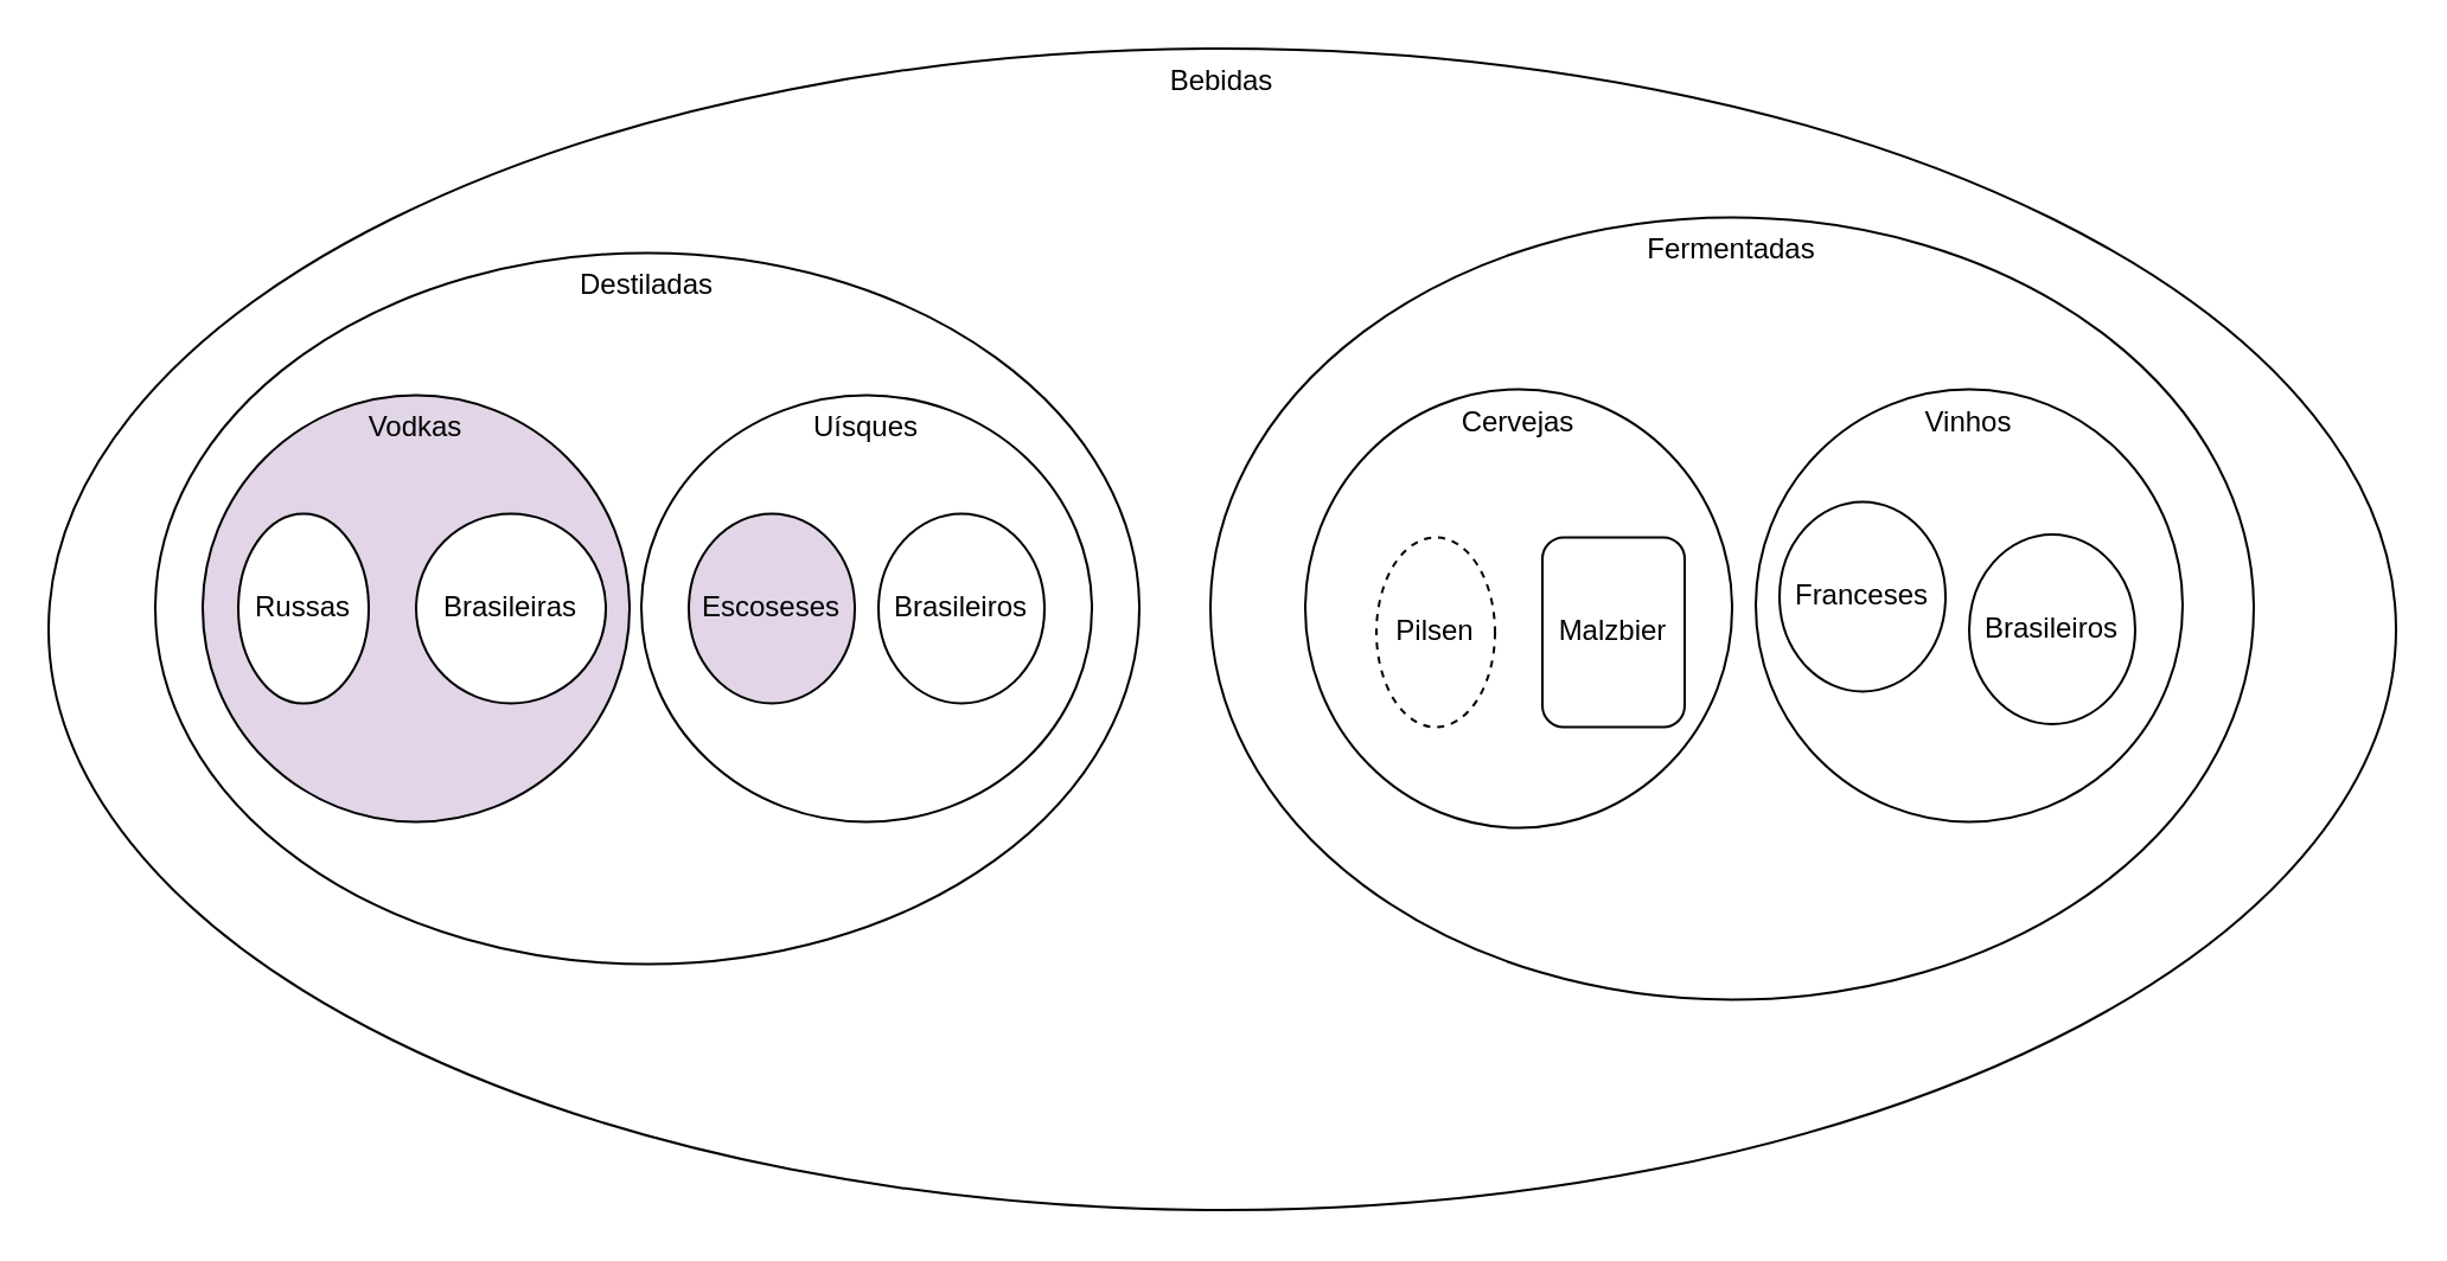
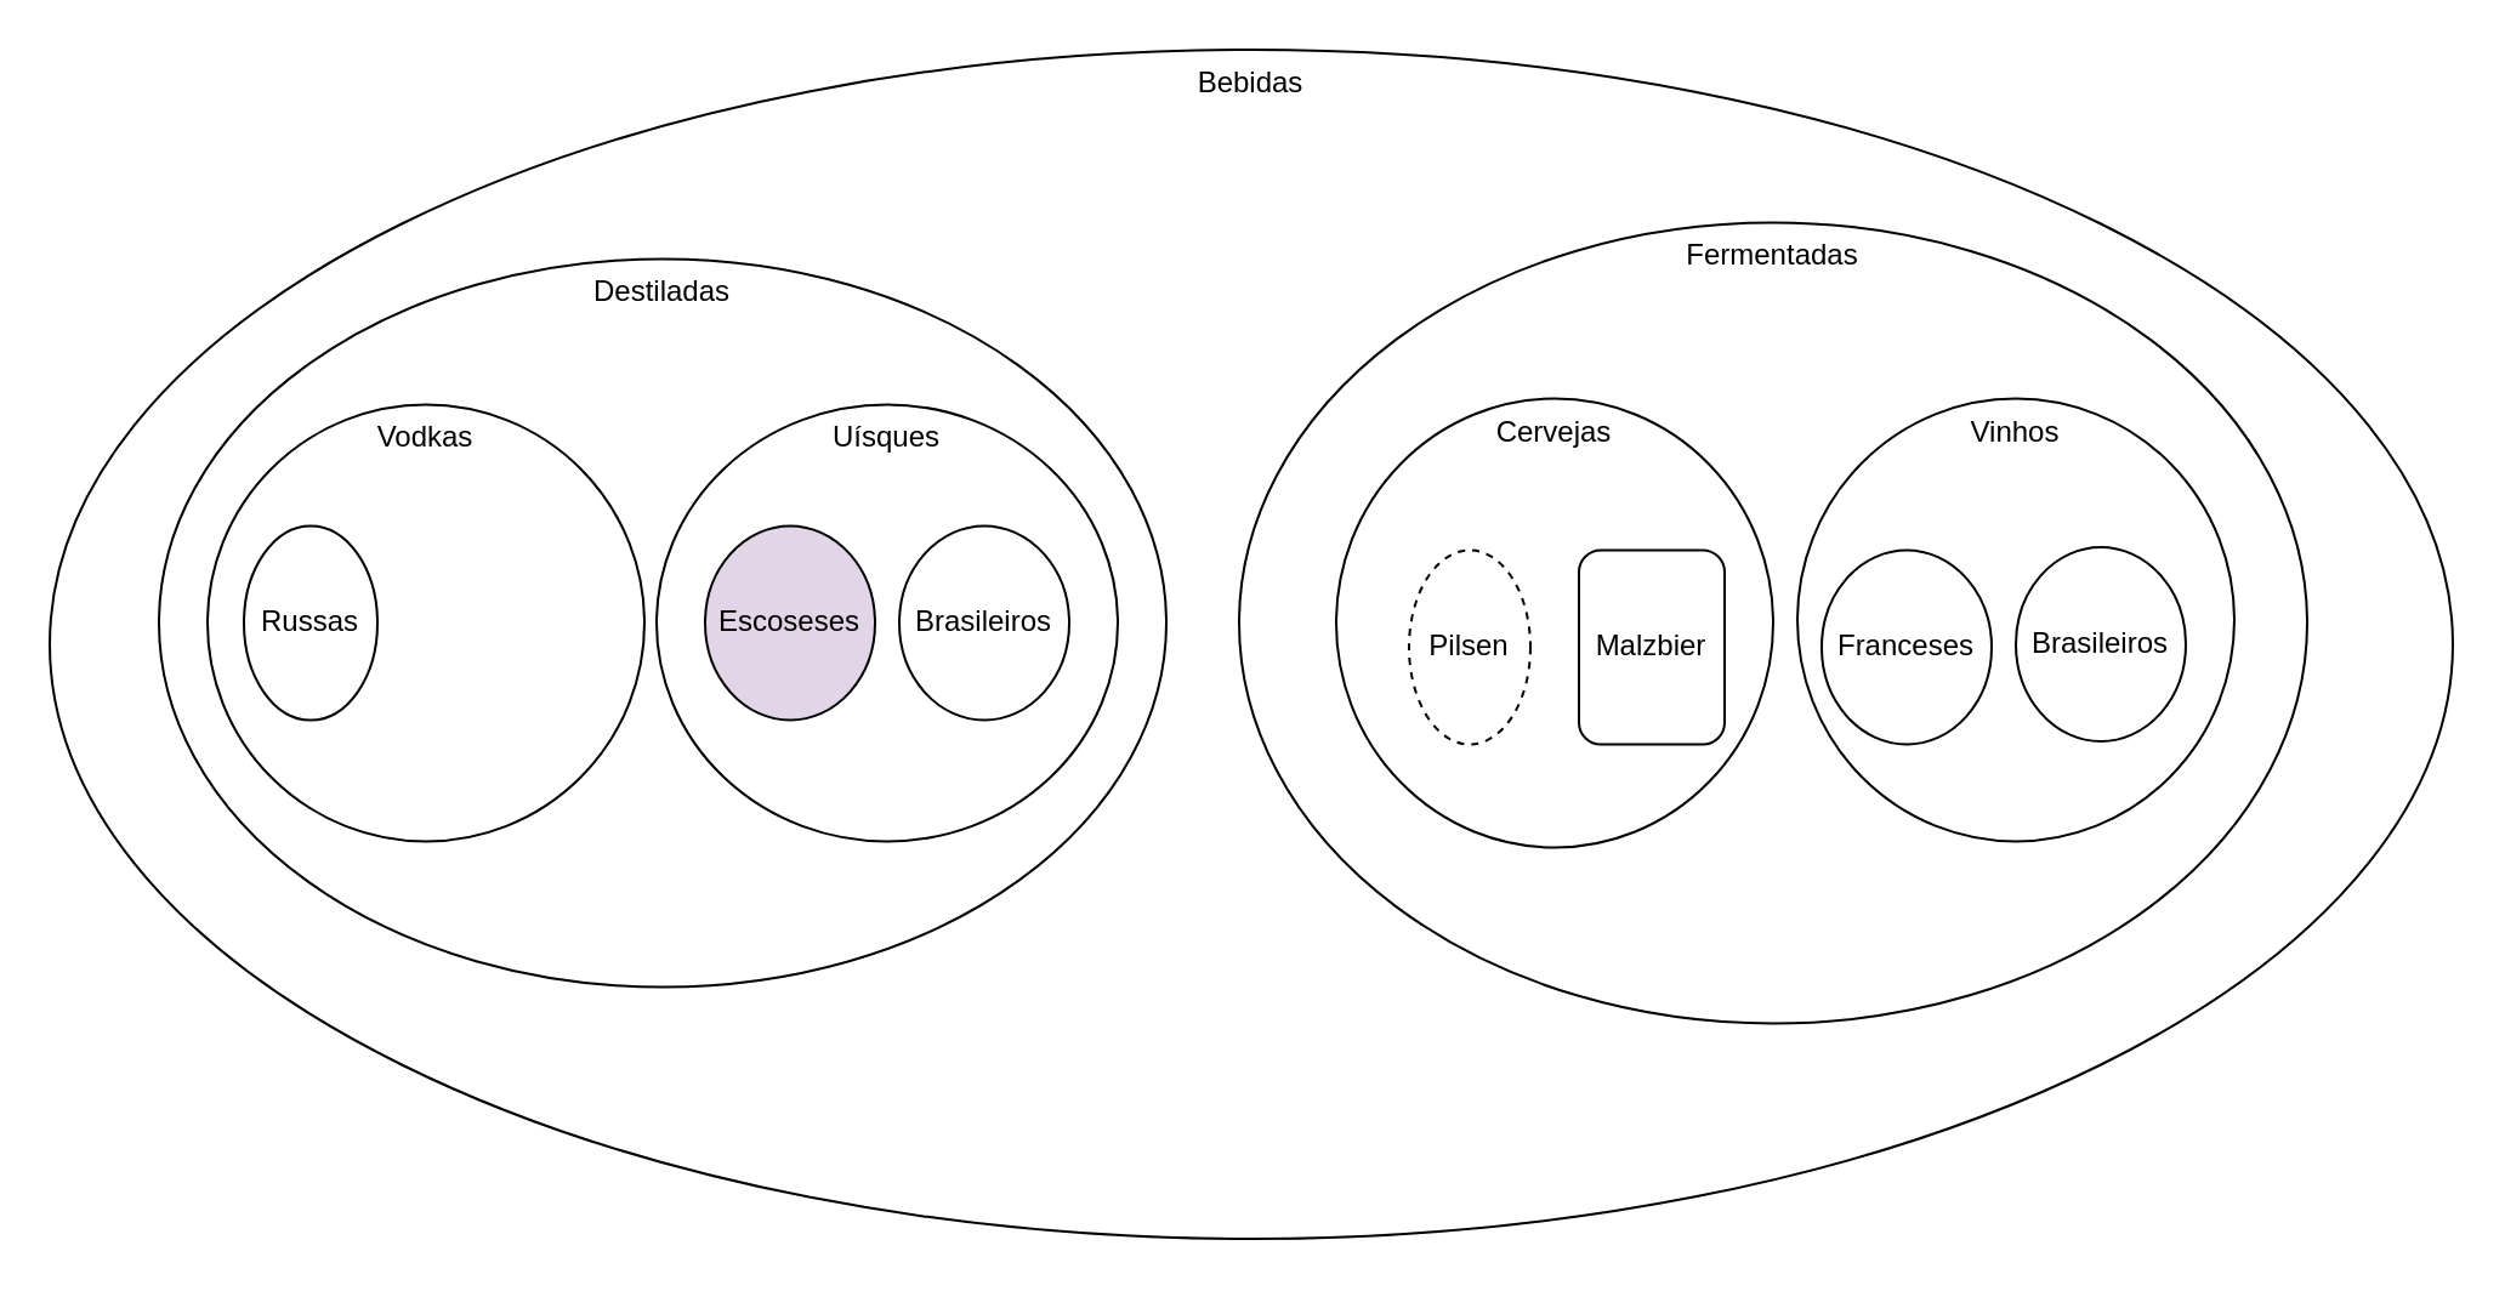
- <mxCell id="4" value="Vodkas" style="ellipse;whiteSpace=wrap;html=1;verticalAlign=top;fillColor=#e1d5e7;" vertex="1" parent="1"><mxGeometry x="85" y="166.25" width="180" height="180" as="geometry" /></mxCell>
+ <mxCell id="4" value="Vodkas" style="ellipse;whiteSpace=wrap;html=1;verticalAlign=top;" vertex="1" parent="1"><mxGeometry x="85" y="166.25" width="180" height="180" as="geometry" /></mxCell>
- <mxCell id="15" value="Franceses" style="ellipse;whiteSpace=wrap;html=1;" vertex="1" parent="1"><mxGeometry x="750" y="211.25" width="70" height="80" as="geometry" /></mxCell>
+ <mxCell id="15" value="Franceses" style="ellipse;whiteSpace=wrap;html=1;" vertex="1" parent="1"><mxGeometry x="750" y="226.25" width="70" height="80" as="geometry" /></mxCell>
- <mxCell id="6" value="Brasileiras" style="ellipse;whiteSpace=wrap;html=1;" vertex="1" parent="1"><mxGeometry x="175" y="216.25" width="80" height="80" as="geometry" /></mxCell>
